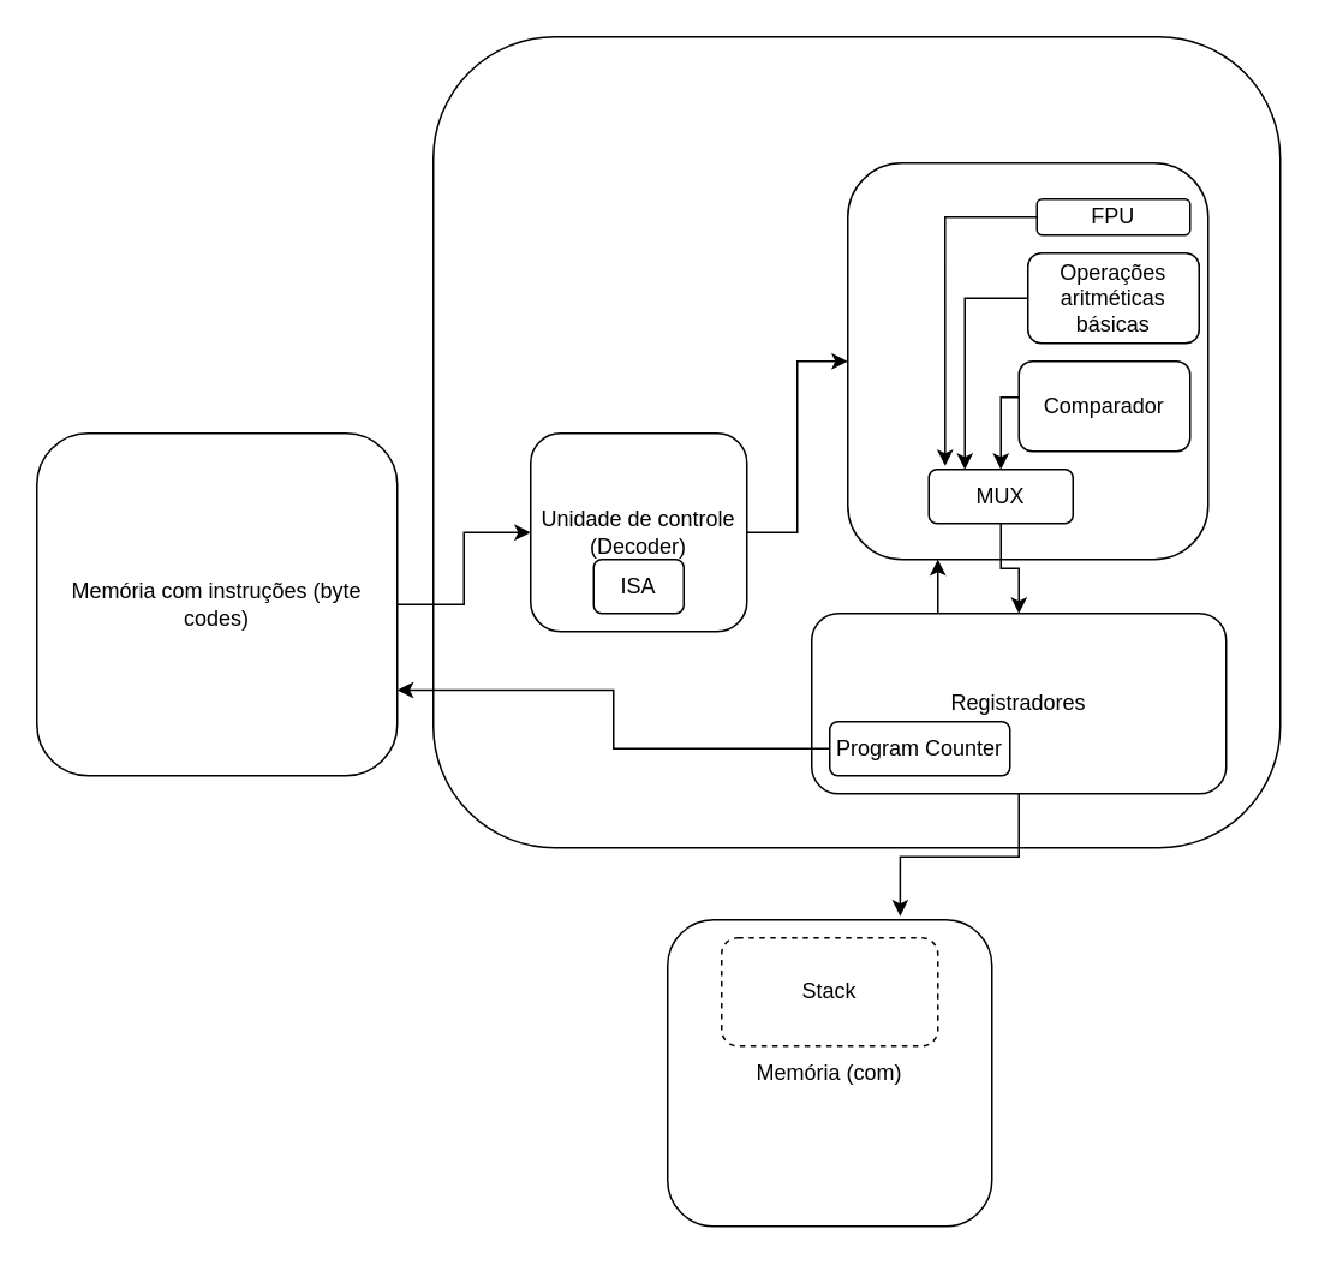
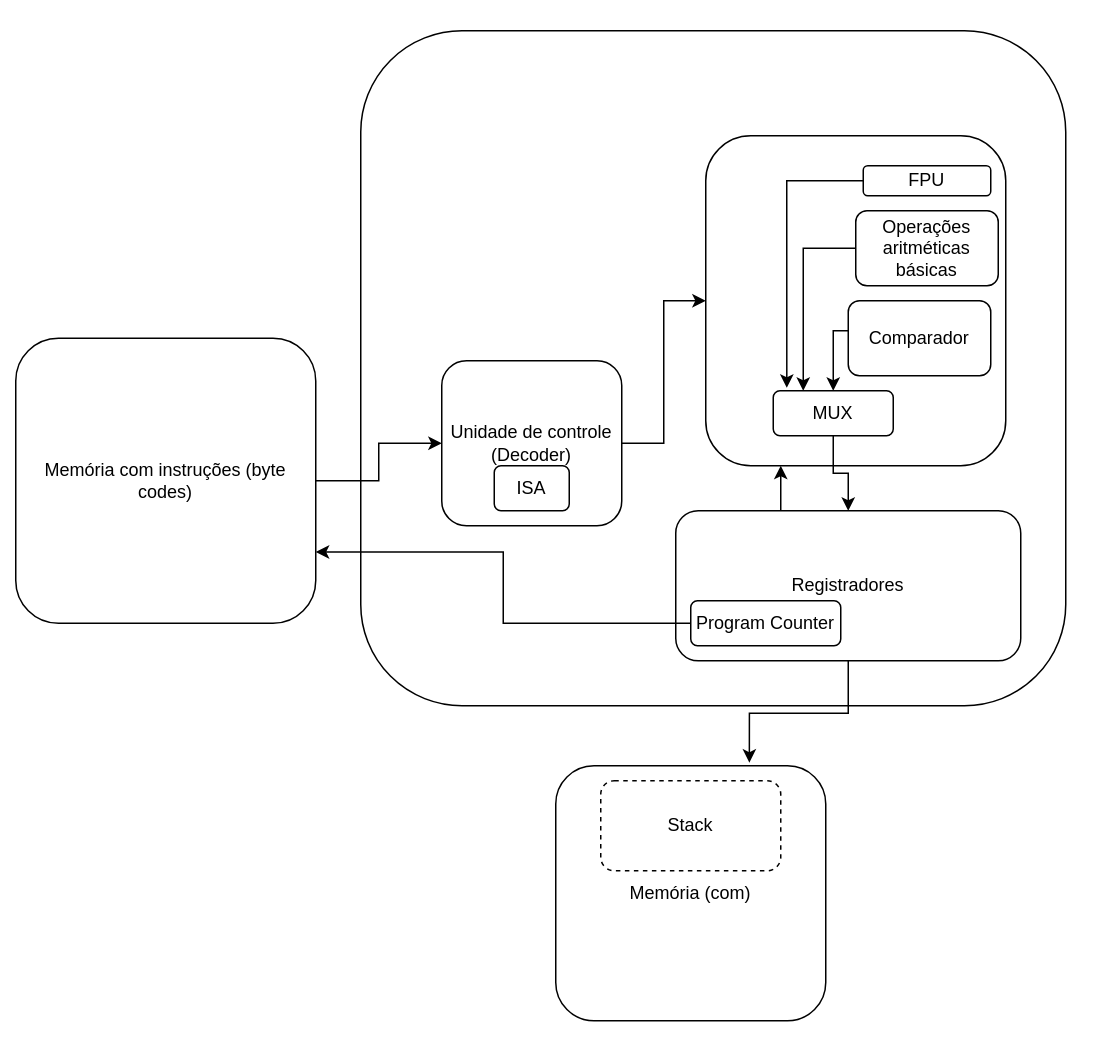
- <mxCell id="6" value="Memória com instruções (byte codes)" style="rounded=1;whiteSpace=wrap;html=1;" vertex="1" parent="1"><mxGeometry x="20" y="240" width="200" height="190" as="geometry" /></mxCell>
+ <mxCell id="6" value="Memória com instruções (byte codes)" style="rounded=1;whiteSpace=wrap;html=1;" vertex="1" parent="1"><mxGeometry x="10" y="225" width="200" height="190" as="geometry" /></mxCell>
